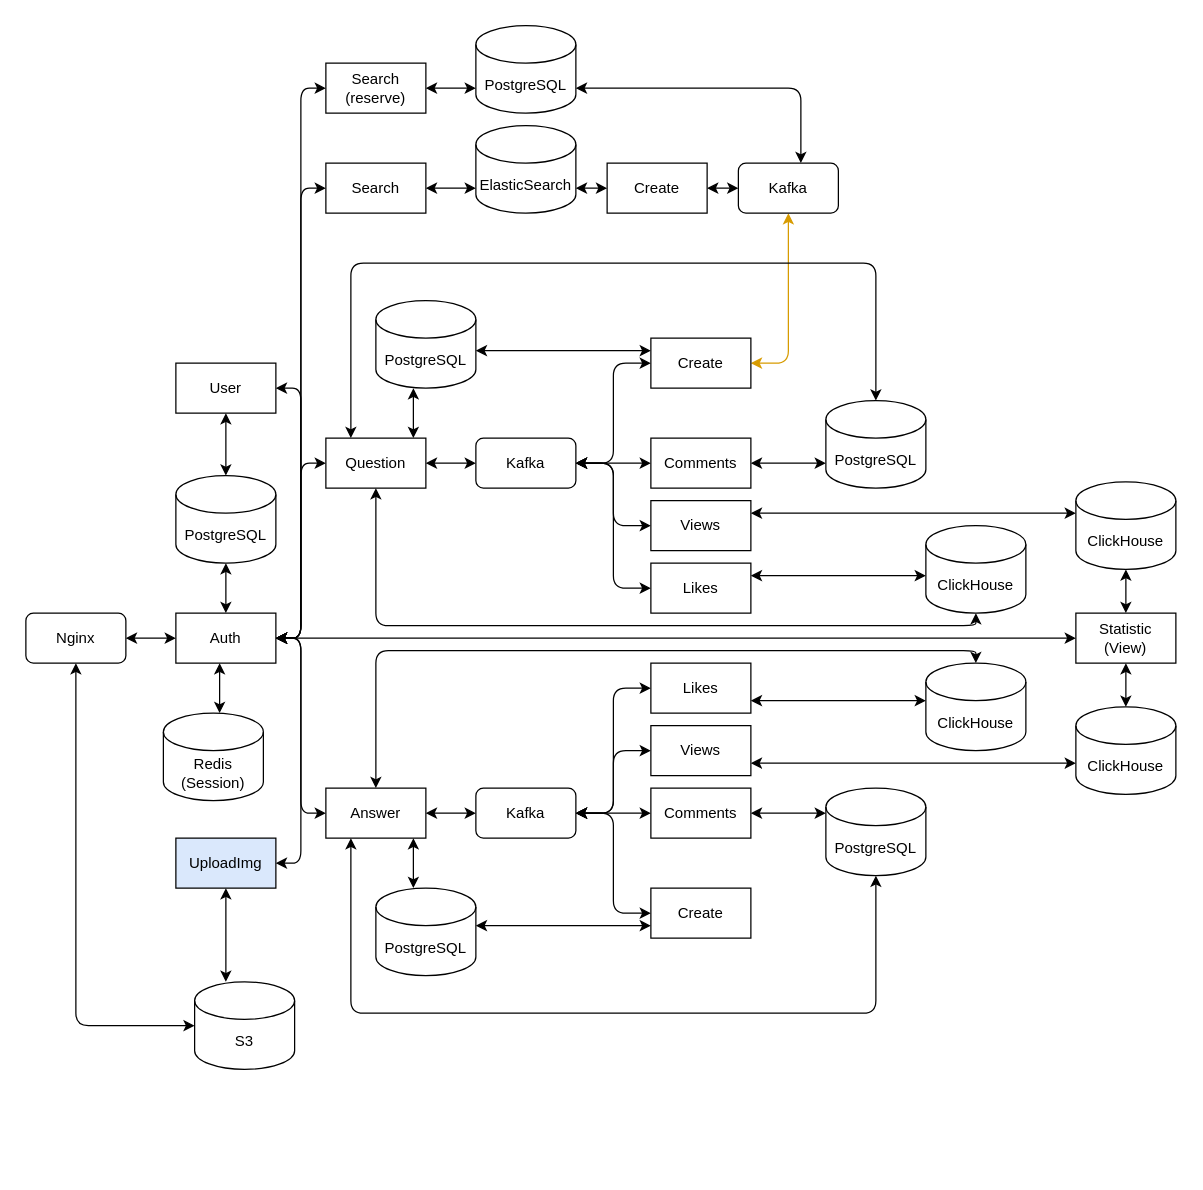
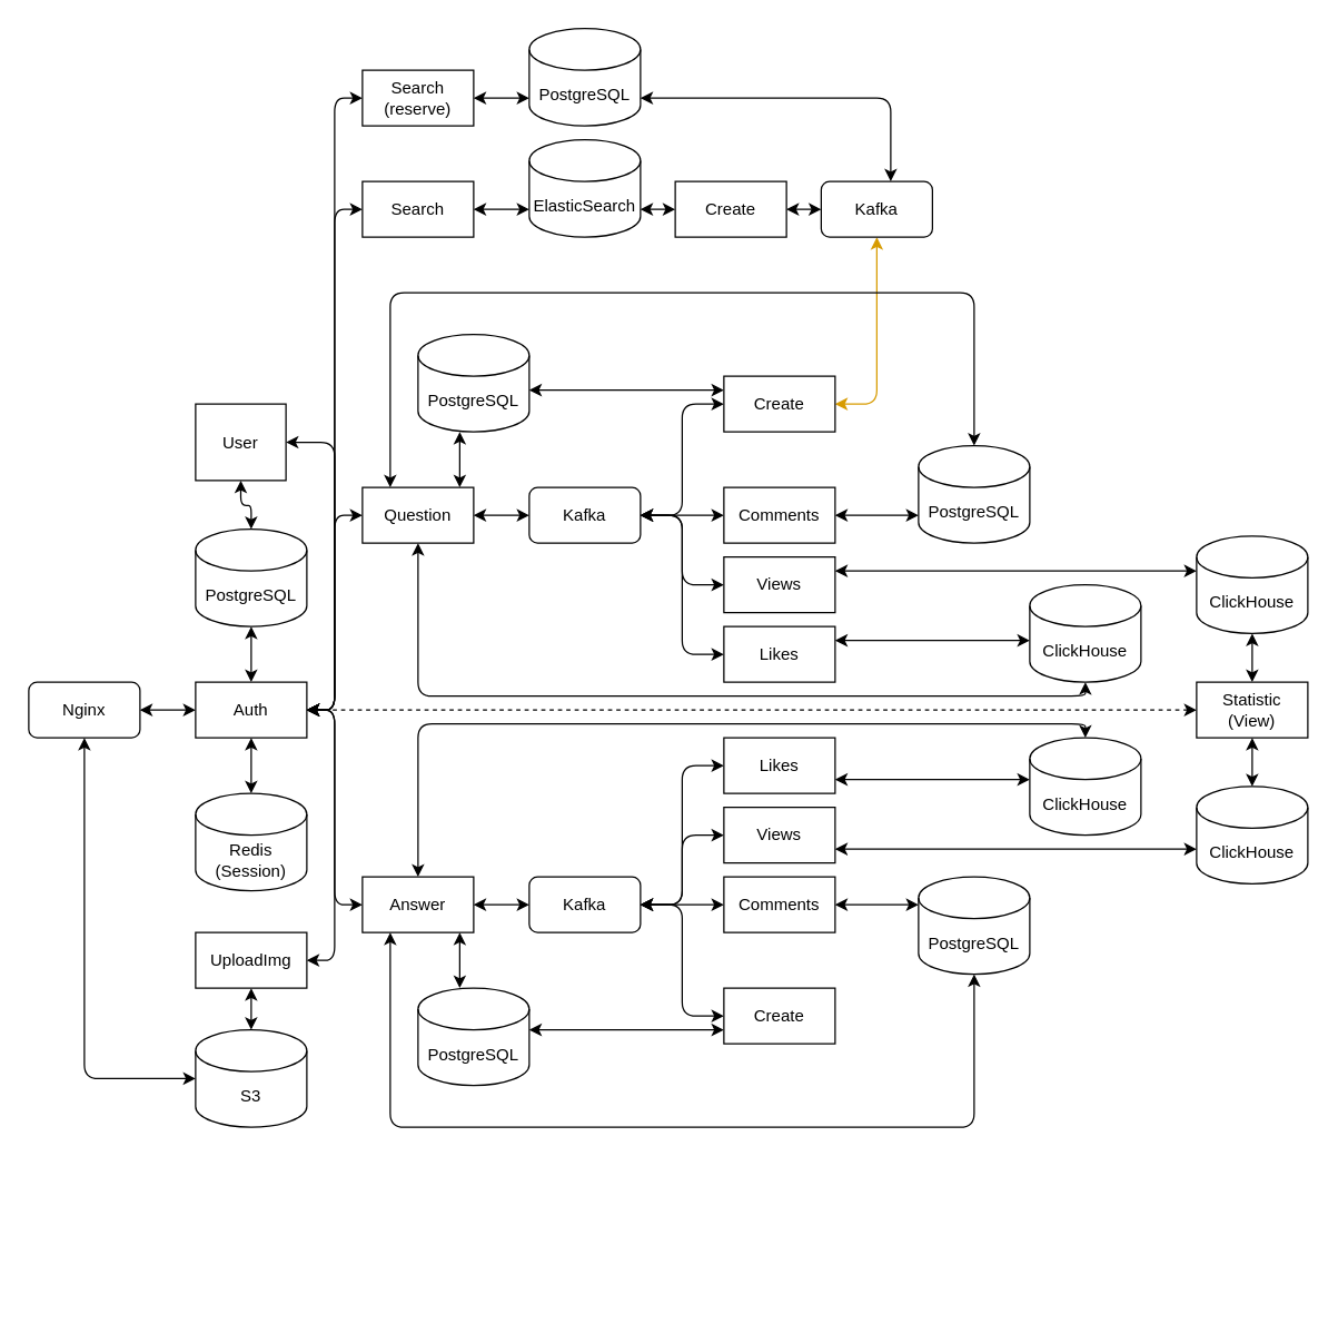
- <mxCell id="68" value="User" style="rounded=0;whiteSpace=wrap;html=1;" parent="1" vertex="1"><mxGeometry x="140" y="290" width="80" height="40" as="geometry" /></mxCell>
+ <mxCell id="68" value="User" style="rounded=0;whiteSpace=wrap;html=1;" parent="1" vertex="1"><mxGeometry x="140" y="290" width="65" height="55" as="geometry" /></mxCell>
- <mxCell id="74" style="edgeStyle=elbowEdgeStyle;html=1;startArrow=classic;startFill=1;" parent="1" source="75" target="11" edge="1"><mxGeometry relative="1" as="geometry" /></mxCell>
+ <mxCell id="74" style="edgeStyle=elbowEdgeStyle;html=1;startArrow=classic;startFill=1;dashed=1;" parent="1" source="75" target="11" edge="1"><mxGeometry relative="1" as="geometry" /></mxCell>
- <mxCell id="17" value="Redis&lt;br&gt;(Session)" style="shape=cylinder3;whiteSpace=wrap;html=1;boundedLbl=1;backgroundOutline=1;size=15;" parent="1" vertex="1"><mxGeometry x="130" y="570" width="80" height="70" as="geometry" /></mxCell>
+ <mxCell id="17" value="Redis&lt;br&gt;(Session)" style="shape=cylinder3;whiteSpace=wrap;html=1;boundedLbl=1;backgroundOutline=1;size=15;" parent="1" vertex="1"><mxGeometry x="140" y="570" width="80" height="70" as="geometry" /></mxCell>
- <mxCell id="62" value="UploadImg" style="rounded=0;whiteSpace=wrap;html=1;fillColor=#dae8fc;" parent="1" vertex="1"><mxGeometry x="140" y="670" width="80" height="40" as="geometry" /></mxCell>
+ <mxCell id="62" value="UploadImg" style="rounded=0;whiteSpace=wrap;html=1;" parent="1" vertex="1"><mxGeometry x="140" y="670" width="80" height="40" as="geometry" /></mxCell>
- <mxCell id="63" value="S3" style="shape=cylinder3;whiteSpace=wrap;html=1;boundedLbl=1;backgroundOutline=1;size=15;" parent="1" vertex="1"><mxGeometry x="155" y="785" width="80" height="70" as="geometry" /></mxCell>
+ <mxCell id="63" value="S3" style="shape=cylinder3;whiteSpace=wrap;html=1;boundedLbl=1;backgroundOutline=1;size=15;" parent="1" vertex="1"><mxGeometry x="140" y="740" width="80" height="70" as="geometry" /></mxCell>
